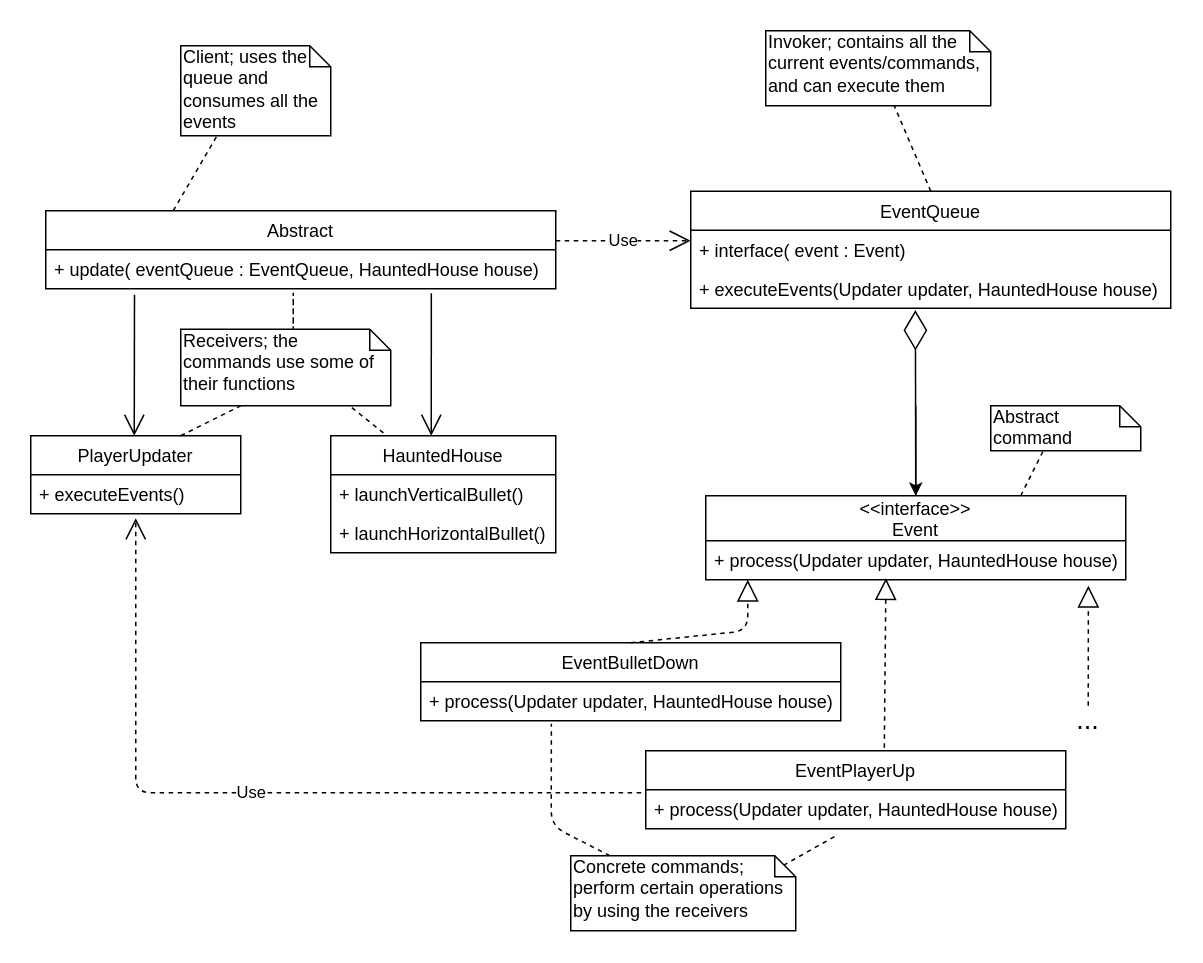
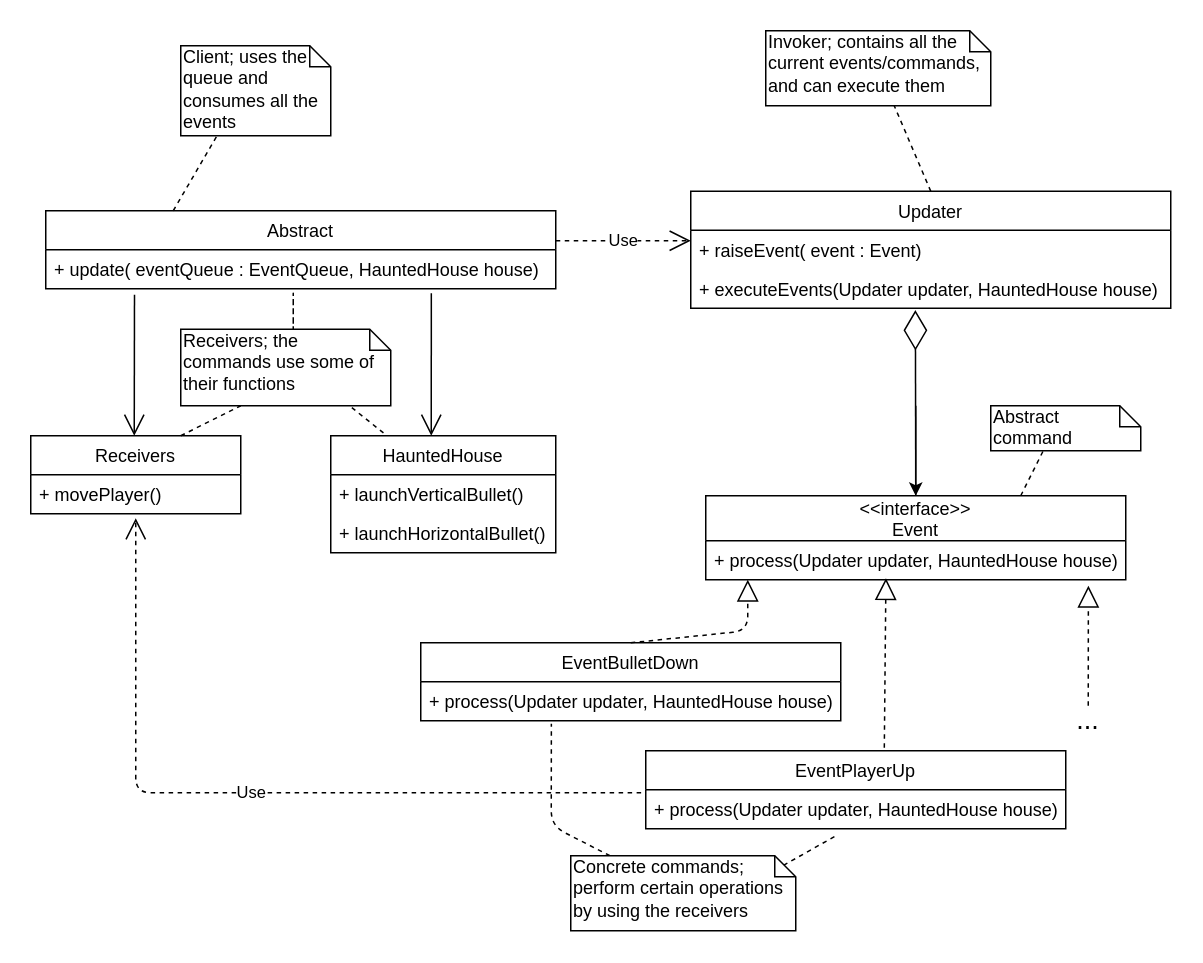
- <mxCell id="7" value="EventQueue" style="swimlane;fontStyle=0;childLayout=stackLayout;horizontal=1;startSize=26;fillColor=none;horizontalStack=0;resizeParent=1;resizeParentMax=0;resizeLast=0;collapsible=1;marginBottom=0;" vertex="1" parent="1"><mxGeometry x="460" y="127" width="320" height="78" as="geometry" /></mxCell>
+ <mxCell id="7" value="Updater" style="swimlane;fontStyle=0;childLayout=stackLayout;horizontal=1;startSize=26;fillColor=none;horizontalStack=0;resizeParent=1;resizeParentMax=0;resizeLast=0;collapsible=1;marginBottom=0;" vertex="1" parent="1"><mxGeometry x="460" y="127" width="320" height="78" as="geometry" /></mxCell>
- <mxCell id="8" value="+ interface( event : Event)" style="text;strokeColor=none;fillColor=none;align=left;verticalAlign=top;spacingLeft=4;spacingRight=4;overflow=hidden;rotatable=0;points=[[0,0.5],[1,0.5]];portConstraint=eastwest;" vertex="1" parent="7"><mxGeometry y="26" width="320" height="26" as="geometry" /></mxCell>
+ <mxCell id="8" value="+ raiseEvent( event : Event)" style="text;strokeColor=none;fillColor=none;align=left;verticalAlign=top;spacingLeft=4;spacingRight=4;overflow=hidden;rotatable=0;points=[[0,0.5],[1,0.5]];portConstraint=eastwest;" vertex="1" parent="7"><mxGeometry y="26" width="320" height="26" as="geometry" /></mxCell>
- <mxCell id="31" value="PlayerUpdater" style="swimlane;fontStyle=0;childLayout=stackLayout;horizontal=1;startSize=26;fillColor=none;horizontalStack=0;resizeParent=1;resizeParentMax=0;resizeLast=0;collapsible=1;marginBottom=0;" vertex="1" parent="1"><mxGeometry x="20" y="290" width="140" height="52" as="geometry" /></mxCell>
+ <mxCell id="31" value="Receivers" style="swimlane;fontStyle=0;childLayout=stackLayout;horizontal=1;startSize=26;fillColor=none;horizontalStack=0;resizeParent=1;resizeParentMax=0;resizeLast=0;collapsible=1;marginBottom=0;" vertex="1" parent="1"><mxGeometry x="20" y="290" width="140" height="52" as="geometry" /></mxCell>
- <mxCell id="32" value="+ executeEvents()" style="text;strokeColor=none;fillColor=none;align=left;verticalAlign=top;spacingLeft=4;spacingRight=4;overflow=hidden;rotatable=0;points=[[0,0.5],[1,0.5]];portConstraint=eastwest;" vertex="1" parent="31"><mxGeometry y="26" width="140" height="26" as="geometry" /></mxCell>
+ <mxCell id="32" value="+ movePlayer()" style="text;strokeColor=none;fillColor=none;align=left;verticalAlign=top;spacingLeft=4;spacingRight=4;overflow=hidden;rotatable=0;points=[[0,0.5],[1,0.5]];portConstraint=eastwest;" vertex="1" parent="31"><mxGeometry y="26" width="140" height="26" as="geometry" /></mxCell>
